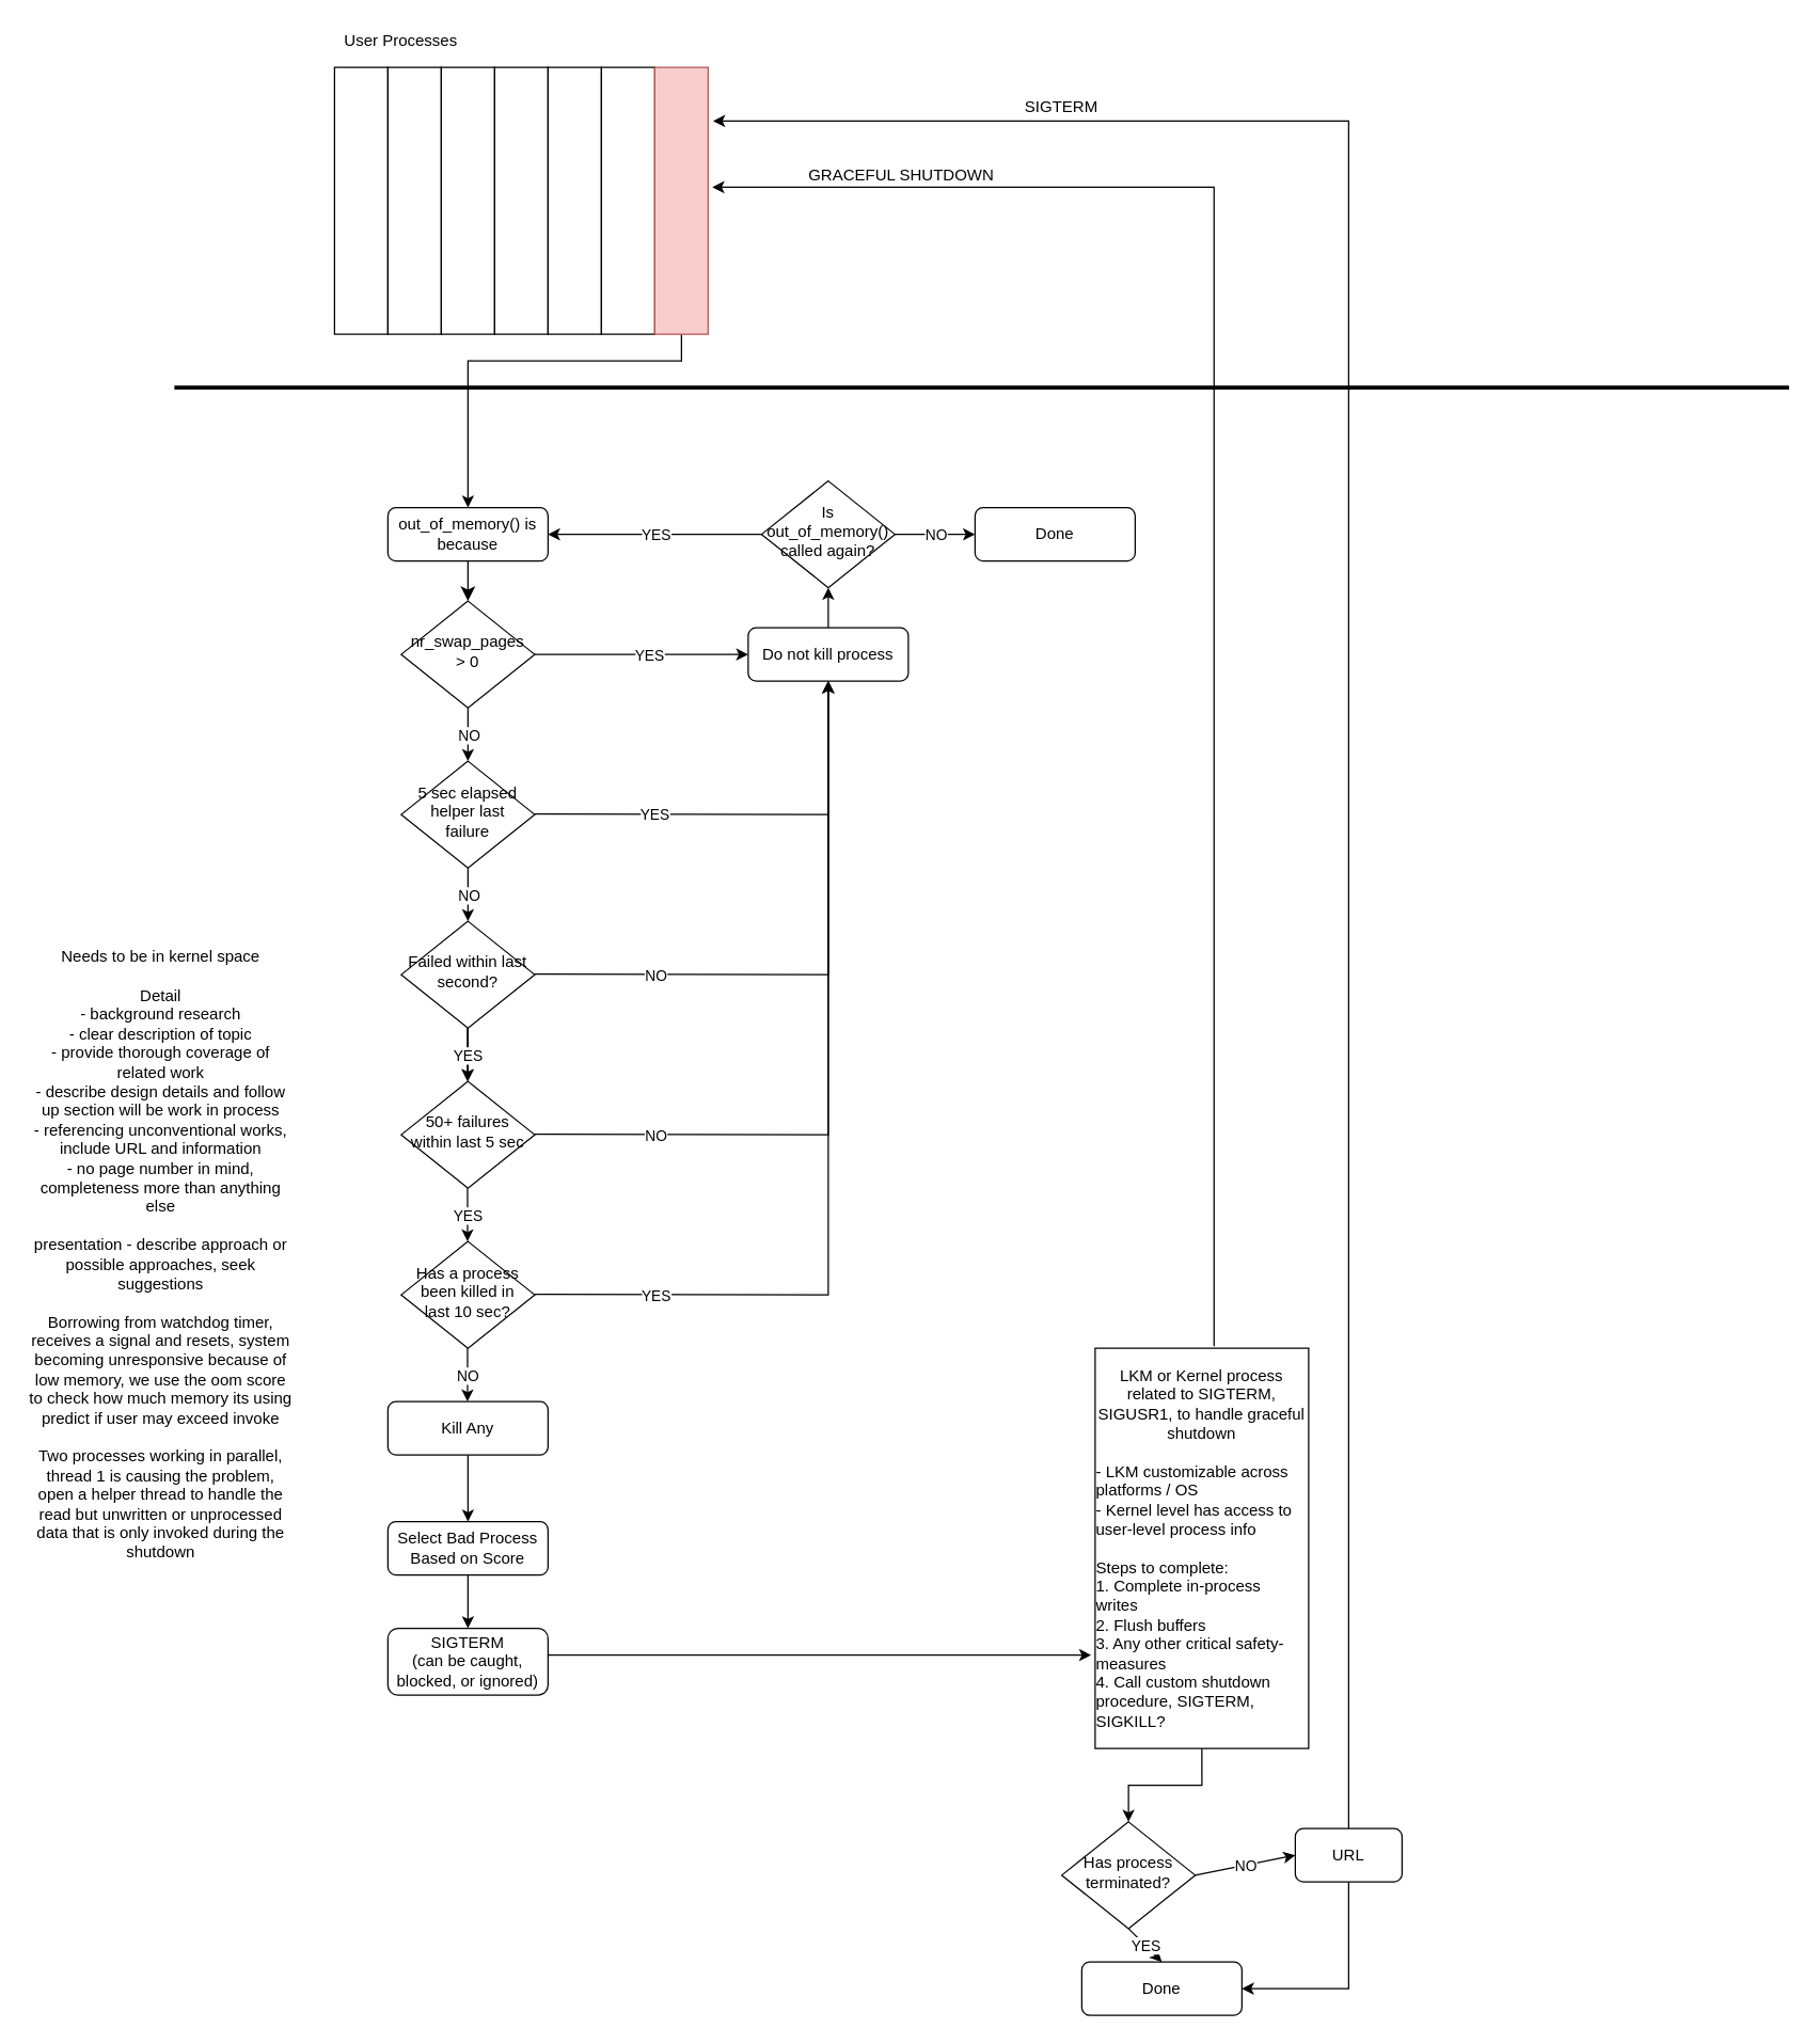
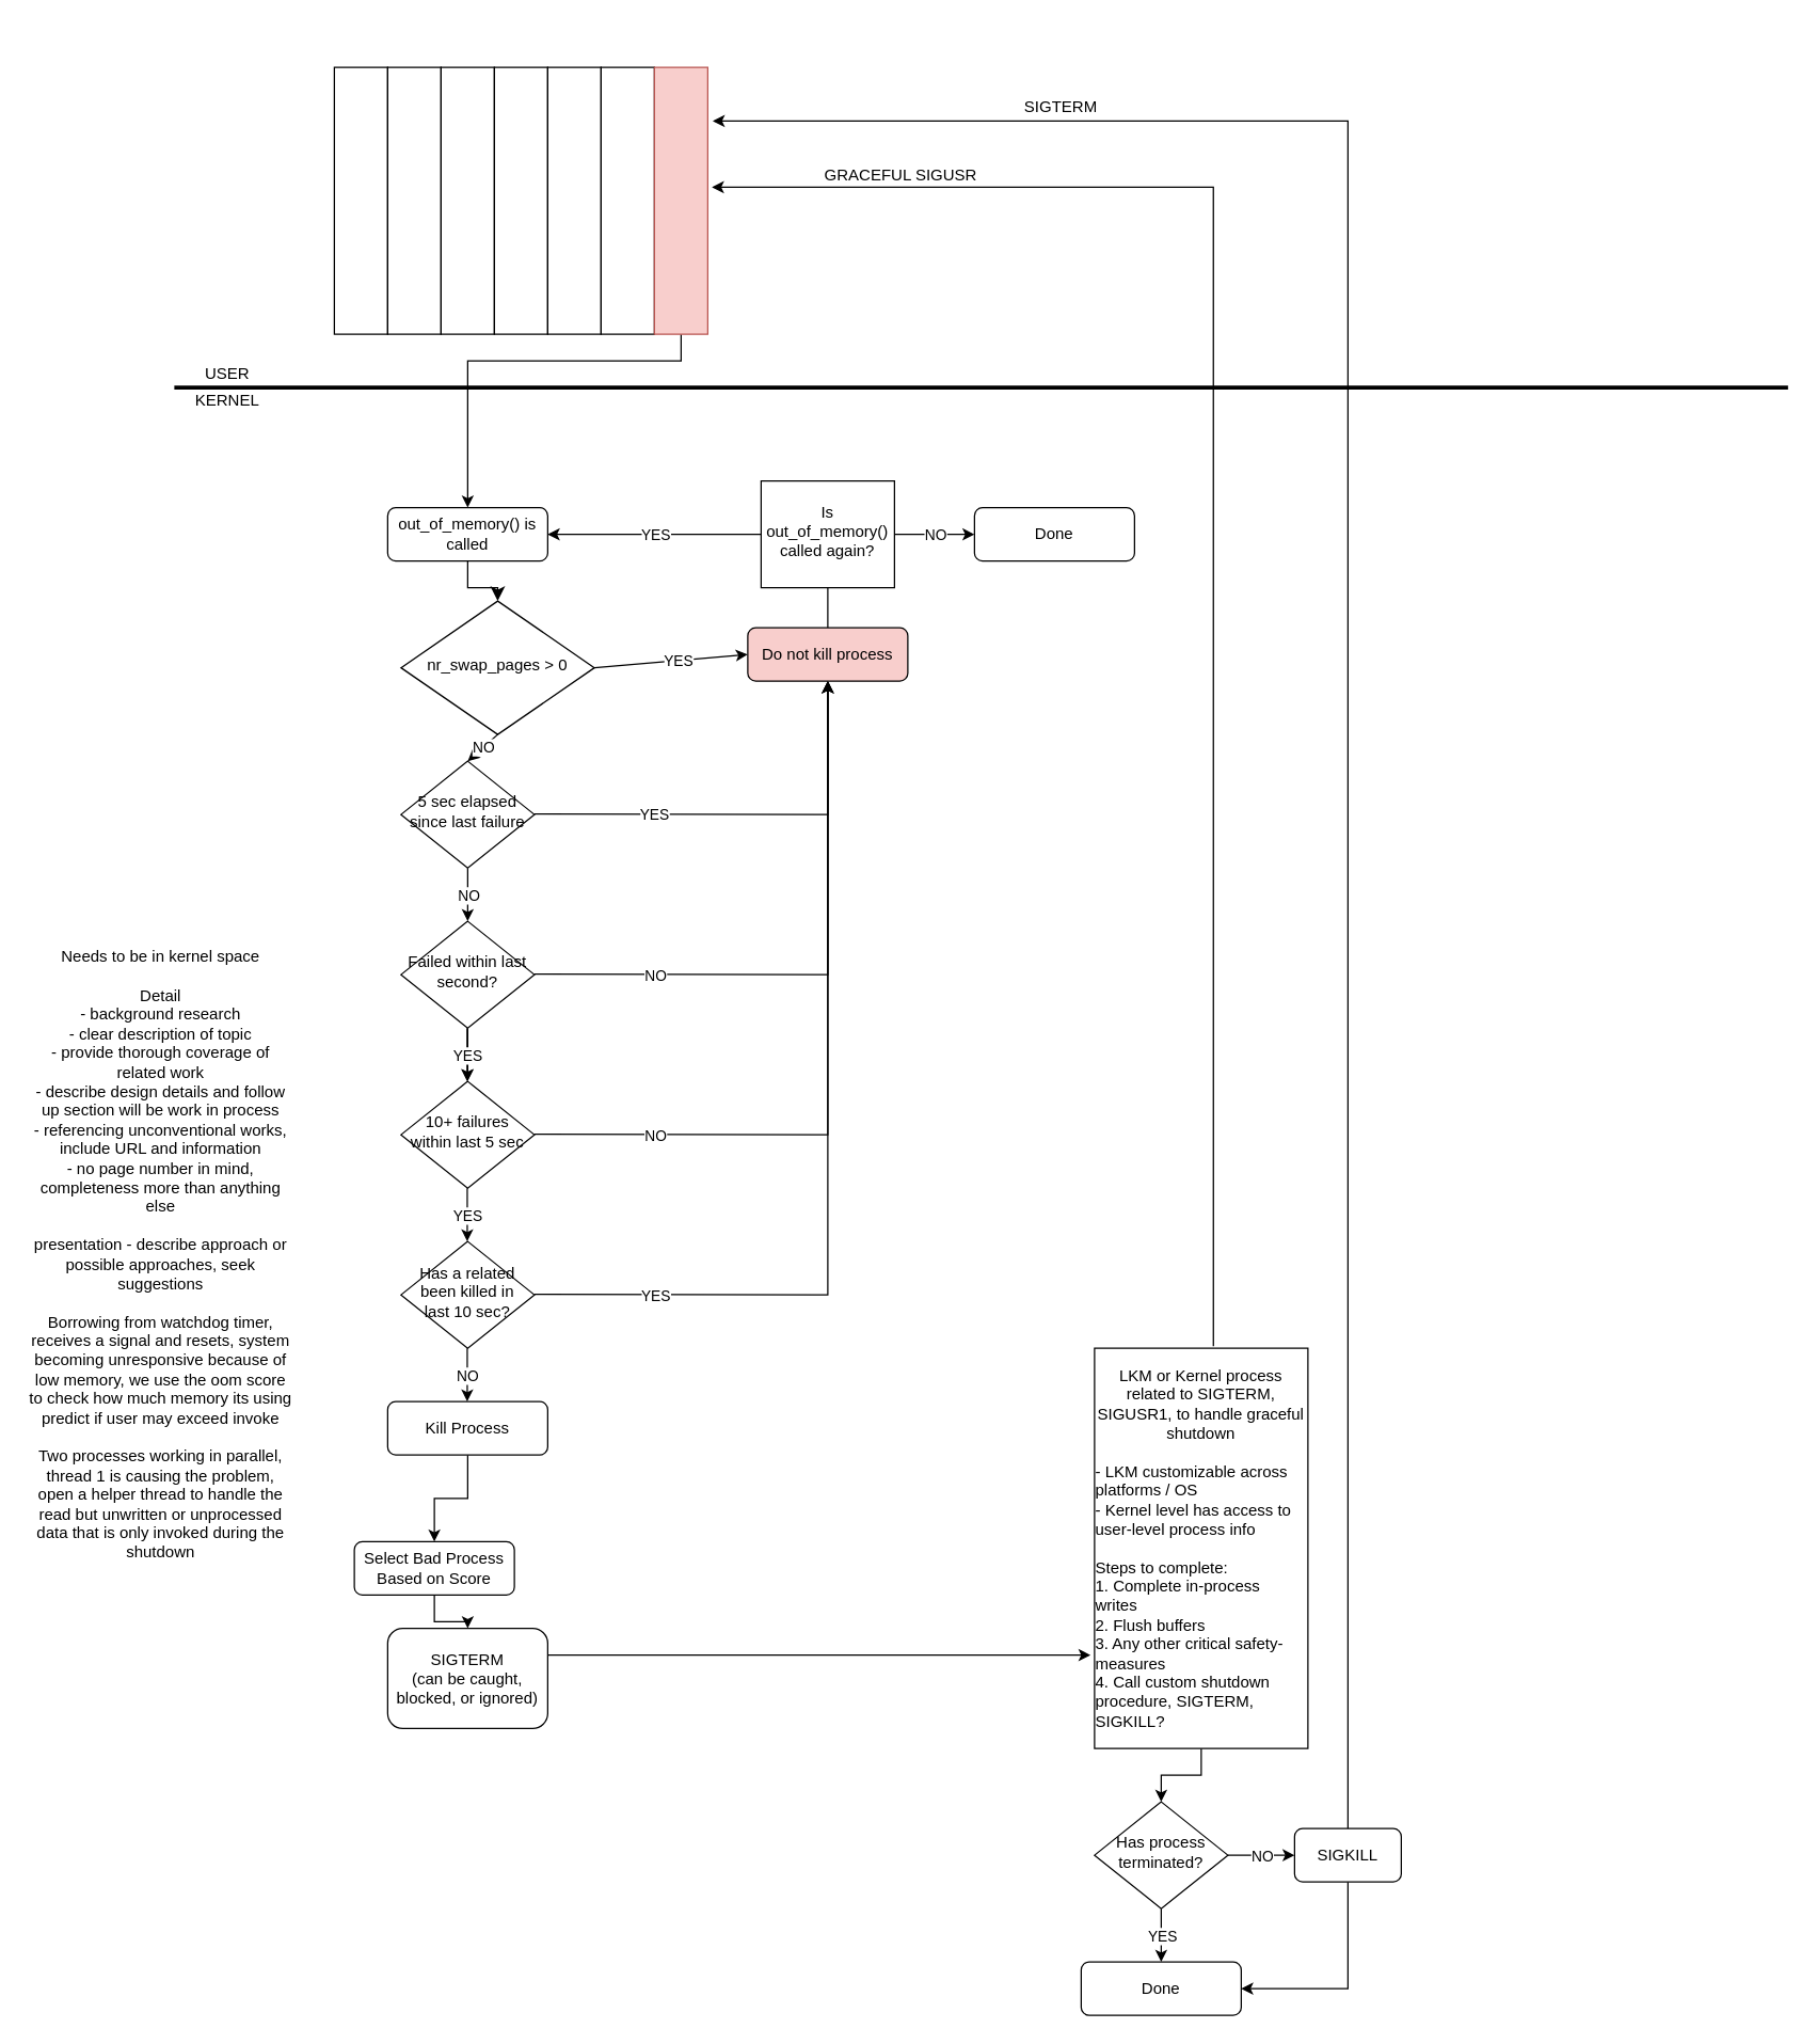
- <mxCell id="60" value="User Processes" style="text;html=1;strokeColor=none;fillColor=none;align=center;verticalAlign=middle;whiteSpace=wrap;rounded=0;" parent="1" vertex="1"><mxGeometry x="250" y="20" width="100" height="20" as="geometry" /></mxCell>
- <mxCell id="62" value="GRACEFUL SHUTDOWN" style="text;html=1;strokeColor=none;fillColor=none;align=center;verticalAlign=middle;whiteSpace=wrap;rounded=0;" parent="1" vertex="1"><mxGeometry x="580" y="130" width="190" as="geometry" /></mxCell>
+ <mxCell id="62" value="GRACEFUL SIGUSR" style="text;html=1;strokeColor=none;fillColor=none;align=center;verticalAlign=middle;whiteSpace=wrap;rounded=0;" parent="1" vertex="1"><mxGeometry x="580" y="130" width="190" as="geometry" /></mxCell>
+ <mxCell id="49" value="USER" style="text;html=1;strokeColor=none;fillColor=none;align=center;verticalAlign=middle;whiteSpace=wrap;rounded=0;" parent="1" vertex="1"><mxGeometry x="150" y="270" width="40" height="20" as="geometry" /></mxCell>
+ <mxCell id="50" value="KERNEL" style="text;html=1;strokeColor=none;fillColor=none;align=center;verticalAlign=middle;whiteSpace=wrap;rounded=0;" parent="1" vertex="1"><mxGeometry x="150" y="290" width="40" height="20" as="geometry" /></mxCell>
- <mxCell id="3" value="out_of_memory() is because" style="rounded=1;whiteSpace=wrap;html=1;fontSize=12;glass=0;strokeWidth=1;shadow=0;" parent="1" vertex="1"><mxGeometry x="290" y="380" width="120" height="40" as="geometry" /></mxCell>
+ <mxCell id="3" value="out_of_memory() is called" style="rounded=1;whiteSpace=wrap;html=1;fontSize=12;glass=0;strokeWidth=1;shadow=0;" parent="1" vertex="1"><mxGeometry x="290" y="380" width="120" height="40" as="geometry" /></mxCell>
- <mxCell id="14" value="Is out_of_memory() called again?" style="rhombus;whiteSpace=wrap;html=1;shadow=0;fontFamily=Helvetica;fontSize=12;align=center;strokeWidth=1;spacing=6;spacingTop=-4;" parent="1" vertex="1"><mxGeometry x="570" y="360" width="100" height="80" as="geometry" /></mxCell>
+ <mxCell id="14" value="Is out_of_memory() called again?" style="whiteSpace=wrap;html=1;shadow=0;fontFamily=Helvetica;fontSize=12;align=center;strokeWidth=1;spacing=6;spacingTop=-4;rounded=0;" parent="1" vertex="1"><mxGeometry x="570" y="360" width="100" height="80" as="geometry" /></mxCell>
- <mxCell id="8" style="edgeStyle=orthogonalEdgeStyle;rounded=0;orthogonalLoop=1;jettySize=auto;html=1;exitX=0.5;exitY=0;exitDx=0;exitDy=0;entryX=0.5;entryY=1;entryDx=0;entryDy=0;endArrow=classic;endFill=1;" parent="1" source="9" target="14" edge="1"><mxGeometry relative="1" as="geometry" /></mxCell>
+ <mxCell id="8" style="edgeStyle=orthogonalEdgeStyle;rounded=0;orthogonalLoop=1;jettySize=auto;html=1;exitX=0.5;exitY=0;exitDx=0;exitDy=0;entryX=0.5;entryY=1;entryDx=0;entryDy=0;endArrow=none;endFill=1;" parent="1" source="9" target="14" edge="1"><mxGeometry relative="1" as="geometry" /></mxCell>
- <mxCell id="4" value="nr_swap_pages &amp;gt; 0" style="rhombus;whiteSpace=wrap;html=1;shadow=0;fontFamily=Helvetica;fontSize=12;align=center;strokeWidth=1;spacing=6;spacingTop=-4;" parent="1" vertex="1"><mxGeometry x="300" y="450" width="100" height="80" as="geometry" /></mxCell>
+ <mxCell id="4" value="nr_swap_pages &amp;gt; 0" style="rhombus;whiteSpace=wrap;html=1;shadow=0;fontFamily=Helvetica;fontSize=12;align=center;strokeWidth=1;spacing=6;spacingTop=-4;" parent="1" vertex="1"><mxGeometry x="300" y="450" width="145" height="100" as="geometry" /></mxCell>
- <mxCell id="9" value="Do not kill process" style="rounded=1;whiteSpace=wrap;html=1;fontSize=12;glass=0;strokeWidth=1;shadow=0;" parent="1" vertex="1"><mxGeometry x="560" y="470" width="120" height="40" as="geometry" /></mxCell>
+ <mxCell id="9" value="Do not kill process" style="rounded=1;whiteSpace=wrap;html=1;fontSize=12;glass=0;strokeWidth=1;shadow=0;fillColor=#f8cecc;" parent="1" vertex="1"><mxGeometry x="560" y="470" width="120" height="40" as="geometry" /></mxCell>
- <mxCell id="5" value="5 sec elapsed helper last failure" style="rhombus;whiteSpace=wrap;html=1;shadow=0;fontFamily=Helvetica;fontSize=12;align=center;strokeWidth=1;spacing=6;spacingTop=-4;" parent="1" vertex="1"><mxGeometry x="300" y="570" width="100" height="80" as="geometry" /></mxCell>
+ <mxCell id="5" value="5 sec elapsed since last failure" style="rhombus;whiteSpace=wrap;html=1;shadow=0;fontFamily=Helvetica;fontSize=12;align=center;strokeWidth=1;spacing=6;spacingTop=-4;" parent="1" vertex="1"><mxGeometry x="300" y="570" width="100" height="80" as="geometry" /></mxCell>
- <mxCell id="12" value="50+ failures within last 5 sec" style="rhombus;whiteSpace=wrap;html=1;shadow=0;fontFamily=Helvetica;fontSize=12;align=center;strokeWidth=1;spacing=6;spacingTop=-4;" parent="1" vertex="1"><mxGeometry x="300" y="810" width="100" height="80" as="geometry" /></mxCell>
+ <mxCell id="12" value="10+ failures within last 5 sec" style="rhombus;whiteSpace=wrap;html=1;shadow=0;fontFamily=Helvetica;fontSize=12;align=center;strokeWidth=1;spacing=6;spacingTop=-4;" parent="1" vertex="1"><mxGeometry x="300" y="810" width="100" height="80" as="geometry" /></mxCell>
- <mxCell id="13" value="Has a process been killed in last 10 sec?" style="rhombus;whiteSpace=wrap;html=1;shadow=0;fontFamily=Helvetica;fontSize=12;align=center;strokeWidth=1;spacing=6;spacingTop=-4;" parent="1" vertex="1"><mxGeometry x="300" y="930" width="100" height="80" as="geometry" /></mxCell>
+ <mxCell id="13" value="Has a related been killed in last 10 sec?" style="rhombus;whiteSpace=wrap;html=1;shadow=0;fontFamily=Helvetica;fontSize=12;align=center;strokeWidth=1;spacing=6;spacingTop=-4;" parent="1" vertex="1"><mxGeometry x="300" y="930" width="100" height="80" as="geometry" /></mxCell>
- <mxCell id="7" value="Kill Any" style="rounded=1;whiteSpace=wrap;html=1;fontSize=12;glass=0;strokeWidth=1;shadow=0;" parent="1" vertex="1"><mxGeometry x="290" y="1050" width="120" height="40" as="geometry" /></mxCell>
+ <mxCell id="7" value="Kill Process" style="rounded=1;whiteSpace=wrap;html=1;fontSize=12;glass=0;strokeWidth=1;shadow=0;" parent="1" vertex="1"><mxGeometry x="290" y="1050" width="120" height="40" as="geometry" /></mxCell>
- <mxCell id="36" value="Select Bad Process Based on Score" style="rounded=1;whiteSpace=wrap;html=1;fontSize=12;glass=0;strokeWidth=1;shadow=0;" parent="1" vertex="1"><mxGeometry x="290" y="1140" width="120" height="40" as="geometry" /></mxCell>
+ <mxCell id="36" value="Select Bad Process Based on Score" style="rounded=1;whiteSpace=wrap;html=1;fontSize=12;glass=0;strokeWidth=1;shadow=0;" parent="1" vertex="1"><mxGeometry x="265" y="1155" width="120" height="40" as="geometry" /></mxCell>
- <mxCell id="42" value="SIGTERM&lt;br&gt;(can be caught, blocked, or ignored)" style="rounded=1;whiteSpace=wrap;html=1;fontSize=12;glass=0;strokeWidth=1;shadow=0;" parent="1" vertex="1"><mxGeometry x="290" y="1220" width="120" height="50" as="geometry" /></mxCell>
+ <mxCell id="42" value="SIGTERM&lt;br&gt;(can be caught, blocked, or ignored)" style="rounded=1;whiteSpace=wrap;html=1;fontSize=12;glass=0;strokeWidth=1;shadow=0;" parent="1" vertex="1"><mxGeometry x="290" y="1220" width="120" height="75" as="geometry" /></mxCell>
- <mxCell id="47" value="URL" style="rounded=1;whiteSpace=wrap;html=1;fontSize=12;glass=0;strokeWidth=1;shadow=0;" parent="1" vertex="1"><mxGeometry x="970" y="1370" width="80" height="40" as="geometry" /></mxCell>
+ <mxCell id="47" value="SIGKILL" style="rounded=1;whiteSpace=wrap;html=1;fontSize=12;glass=0;strokeWidth=1;shadow=0;" parent="1" vertex="1"><mxGeometry x="970" y="1370" width="80" height="40" as="geometry" /></mxCell>
- <mxCell id="38" value="Has process terminated?" style="rhombus;whiteSpace=wrap;html=1;shadow=0;fontFamily=Helvetica;fontSize=12;align=center;strokeWidth=1;spacing=6;spacingTop=-4;" parent="1" vertex="1"><mxGeometry x="795" y="1365" width="100" height="80" as="geometry" /></mxCell>
+ <mxCell id="38" value="Has process terminated?" style="rhombus;whiteSpace=wrap;html=1;shadow=0;fontFamily=Helvetica;fontSize=12;align=center;strokeWidth=1;spacing=6;spacingTop=-4;" parent="1" vertex="1"><mxGeometry x="820" y="1350" width="100" height="80" as="geometry" /></mxCell>
